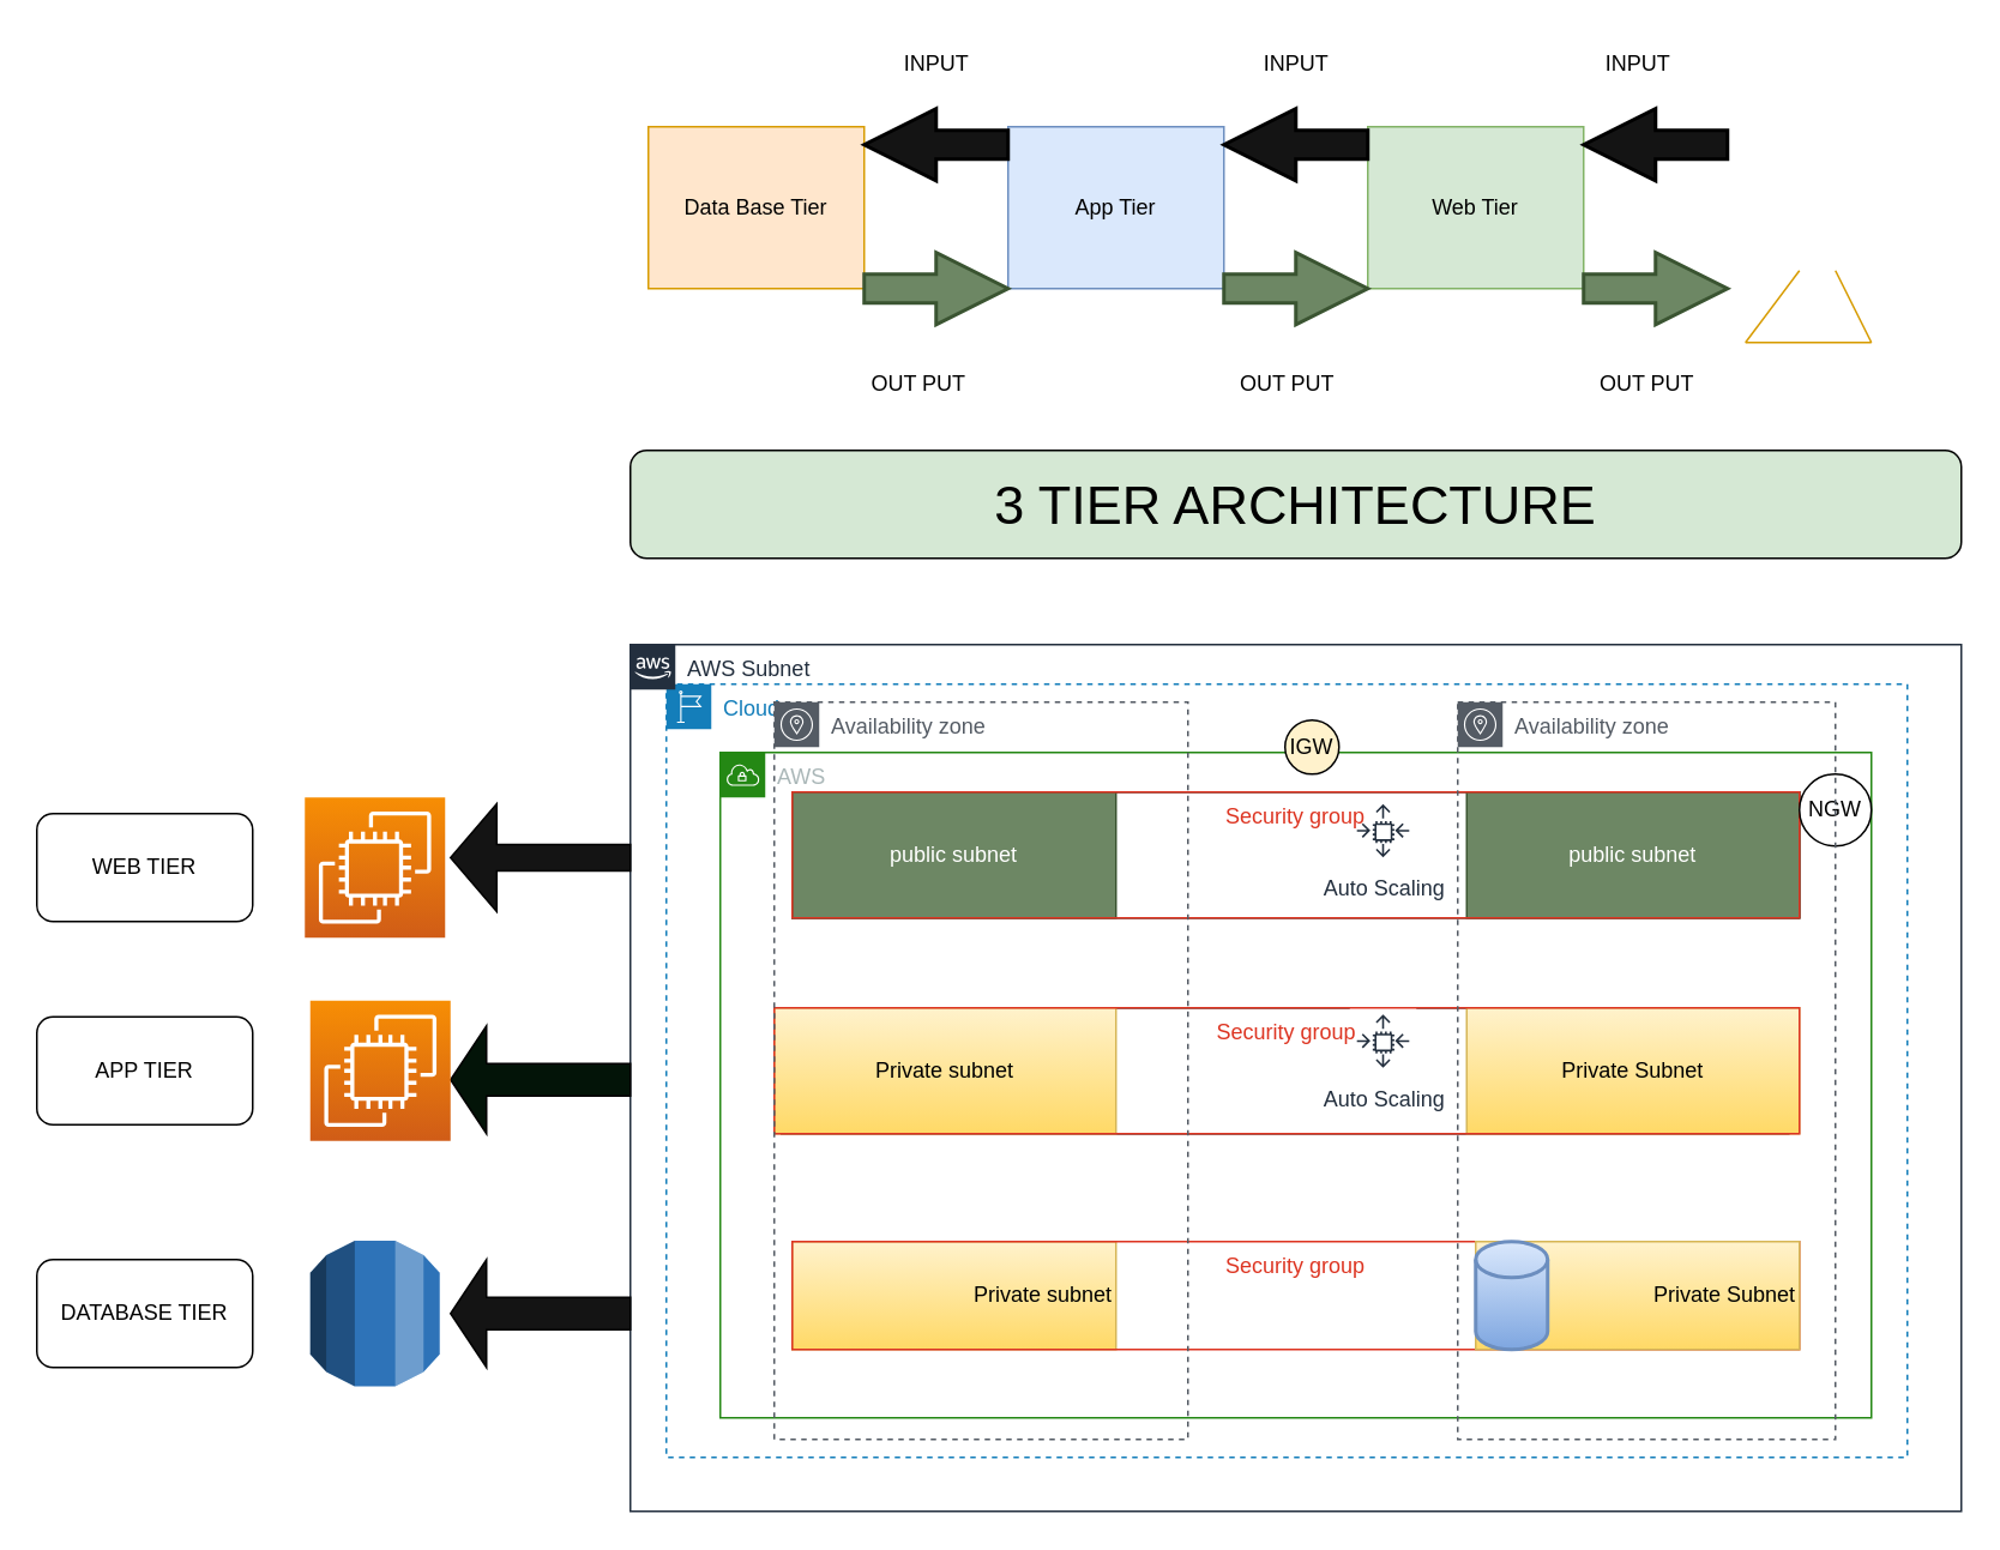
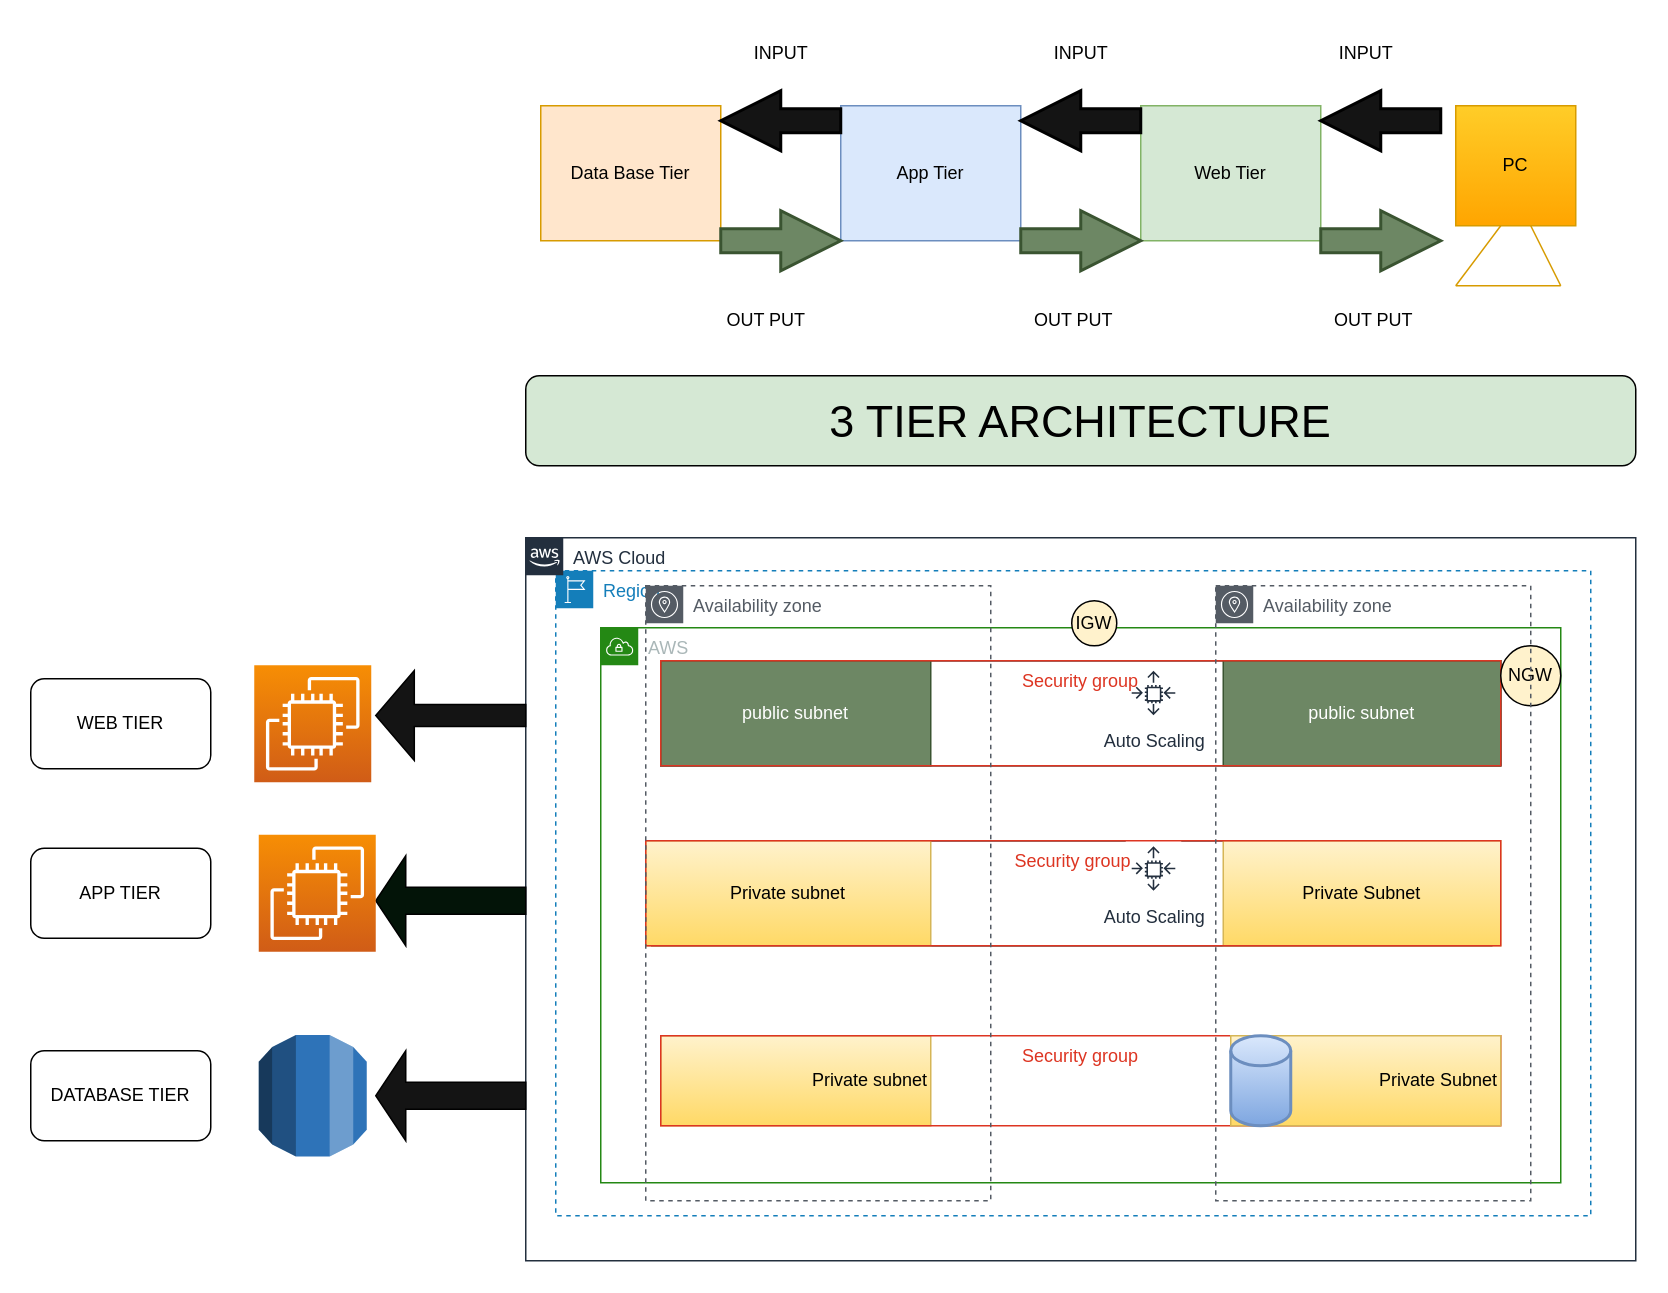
+ <mxCell id="30" value="PC" style="whiteSpace=wrap;html=1;aspect=fixed;fillColor=#ffcd28;gradientColor=#ffa500;strokeColor=#d79b00;" parent="29" vertex="1"><mxGeometry width="80" height="80" as="geometry" /></mxCell>
- <mxCell id="15" value="AWS Subnet" style="points=[[0,0],[0.25,0],[0.5,0],[0.75,0],[1,0],[1,0.25],[1,0.5],[1,0.75],[1,1],[0.75,1],[0.5,1],[0.25,1],[0,1],[0,0.75],[0,0.5],[0,0.25]];outlineConnect=0;gradientColor=none;html=1;whiteSpace=wrap;fontSize=12;fontStyle=0;container=1;pointerEvents=0;collapsible=0;recursiveResize=0;shape=mxgraph.aws4.group;grIcon=mxgraph.aws4.group_aws_cloud_alt;strokeColor=#232F3E;fillColor=none;verticalAlign=top;align=left;spacingLeft=30;fontColor=#232F3E;dashed=0;" parent="1" vertex="1"><mxGeometry x="350" y="358" width="740" height="482" as="geometry" /></mxCell>
+ <mxCell id="15" value="AWS Cloud" style="points=[[0,0],[0.25,0],[0.5,0],[0.75,0],[1,0],[1,0.25],[1,0.5],[1,0.75],[1,1],[0.75,1],[0.5,1],[0.25,1],[0,1],[0,0.75],[0,0.5],[0,0.25]];outlineConnect=0;gradientColor=none;html=1;whiteSpace=wrap;fontSize=12;fontStyle=0;container=1;pointerEvents=0;collapsible=0;recursiveResize=0;shape=mxgraph.aws4.group;grIcon=mxgraph.aws4.group_aws_cloud_alt;strokeColor=#232F3E;fillColor=none;verticalAlign=top;align=left;spacingLeft=30;fontColor=#232F3E;dashed=0;" parent="1" vertex="1"><mxGeometry x="350" y="358" width="740" height="482" as="geometry" /></mxCell>
- <mxCell id="14" value="Cloud" style="points=[[0,0],[0.25,0],[0.5,0],[0.75,0],[1,0],[1,0.25],[1,0.5],[1,0.75],[1,1],[0.75,1],[0.5,1],[0.25,1],[0,1],[0,0.75],[0,0.5],[0,0.25]];outlineConnect=0;gradientColor=none;html=1;whiteSpace=wrap;fontSize=12;fontStyle=0;container=1;pointerEvents=0;collapsible=0;recursiveResize=0;shape=mxgraph.aws4.group;grIcon=mxgraph.aws4.group_region;strokeColor=#147EBA;fillColor=none;verticalAlign=top;align=left;spacingLeft=30;fontColor=#147EBA;dashed=1;" parent="1" vertex="1"><mxGeometry x="370" y="380" width="690" height="430" as="geometry" /></mxCell>
+ <mxCell id="14" value="Region" style="points=[[0,0],[0.25,0],[0.5,0],[0.75,0],[1,0],[1,0.25],[1,0.5],[1,0.75],[1,1],[0.75,1],[0.5,1],[0.25,1],[0,1],[0,0.75],[0,0.5],[0,0.25]];outlineConnect=0;gradientColor=none;html=1;whiteSpace=wrap;fontSize=12;fontStyle=0;container=1;pointerEvents=0;collapsible=0;recursiveResize=0;shape=mxgraph.aws4.group;grIcon=mxgraph.aws4.group_region;strokeColor=#147EBA;fillColor=none;verticalAlign=top;align=left;spacingLeft=30;fontColor=#147EBA;dashed=1;" parent="1" vertex="1"><mxGeometry x="370" y="380" width="690" height="430" as="geometry" /></mxCell>
- <mxCell id="18" value="NGW" style="ellipse;whiteSpace=wrap;html=1;aspect=fixed;" parent="16" vertex="1"><mxGeometry x="600" y="12" width="40" height="40" as="geometry" /></mxCell>
+ <mxCell id="18" value="NGW" style="ellipse;whiteSpace=wrap;html=1;aspect=fixed;fillColor=#fff2cc;" parent="16" vertex="1"><mxGeometry x="600" y="12" width="40" height="40" as="geometry" /></mxCell>
